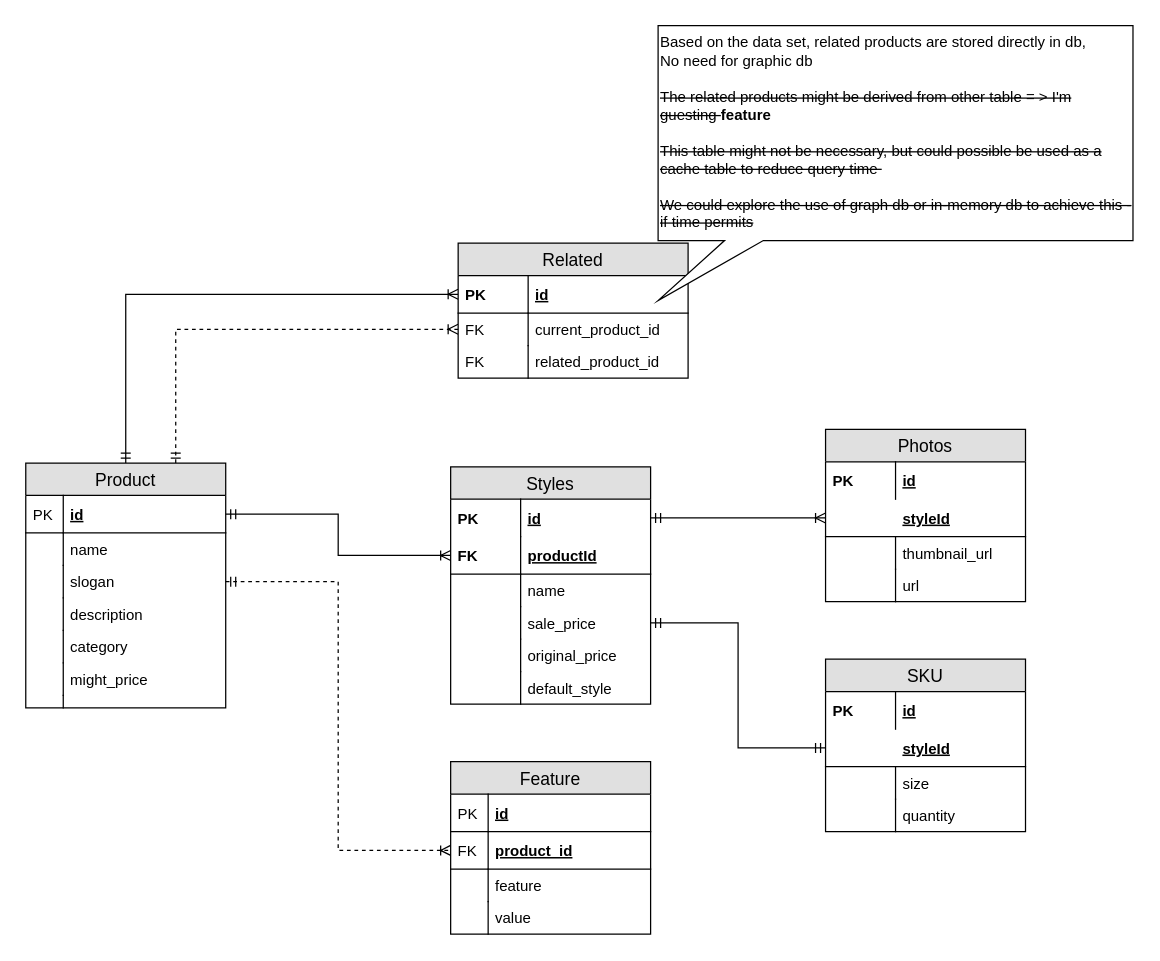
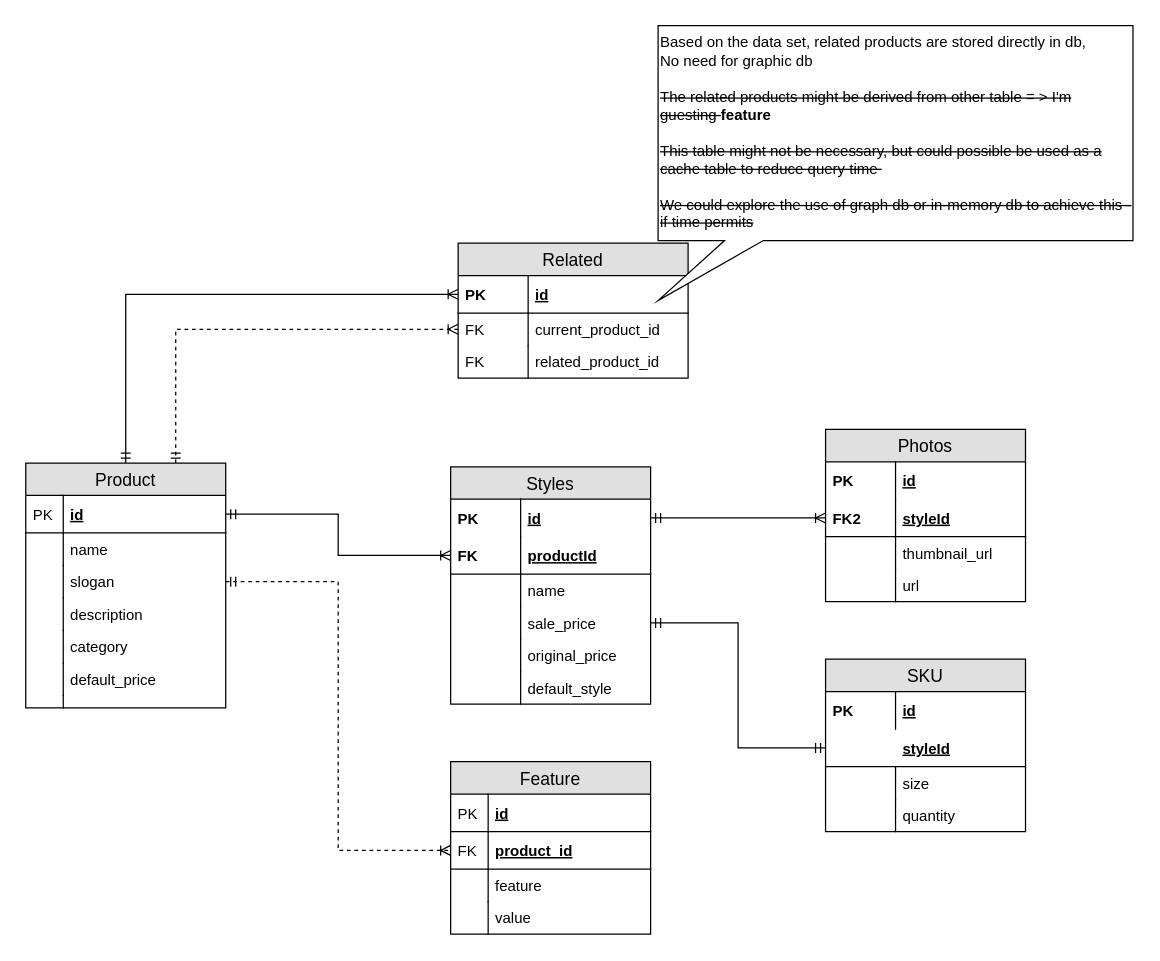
+ <mxCell id="46" value="FK2" style="shape=partialRectangle;fontStyle=1;top=0;left=0;bottom=0;fillColor=none;align=left;verticalAlign=middle;spacingLeft=4;spacingRight=4;overflow=hidden;rotatable=0;points=[];portConstraint=eastwest;part=1;fontSize=12;" parent="45" vertex="1" connectable="0"><mxGeometry width="56" height="30" as="geometry" /></mxCell>
- <mxCell id="15" value="might_price" style="shape=partialRectangle;top=0;left=0;right=0;bottom=0;align=left;verticalAlign=top;fillColor=none;spacingLeft=34;spacingRight=4;overflow=hidden;rotatable=0;points=[[0,0.5],[1,0.5]];portConstraint=eastwest;dropTarget=0;fontSize=12;" parent="4" vertex="1"><mxGeometry y="160" width="160" height="26" as="geometry" /></mxCell>
+ <mxCell id="15" value="default_price" style="shape=partialRectangle;top=0;left=0;right=0;bottom=0;align=left;verticalAlign=top;fillColor=none;spacingLeft=34;spacingRight=4;overflow=hidden;rotatable=0;points=[[0,0.5],[1,0.5]];portConstraint=eastwest;dropTarget=0;fontSize=12;" parent="4" vertex="1"><mxGeometry y="160" width="160" height="26" as="geometry" /></mxCell>
